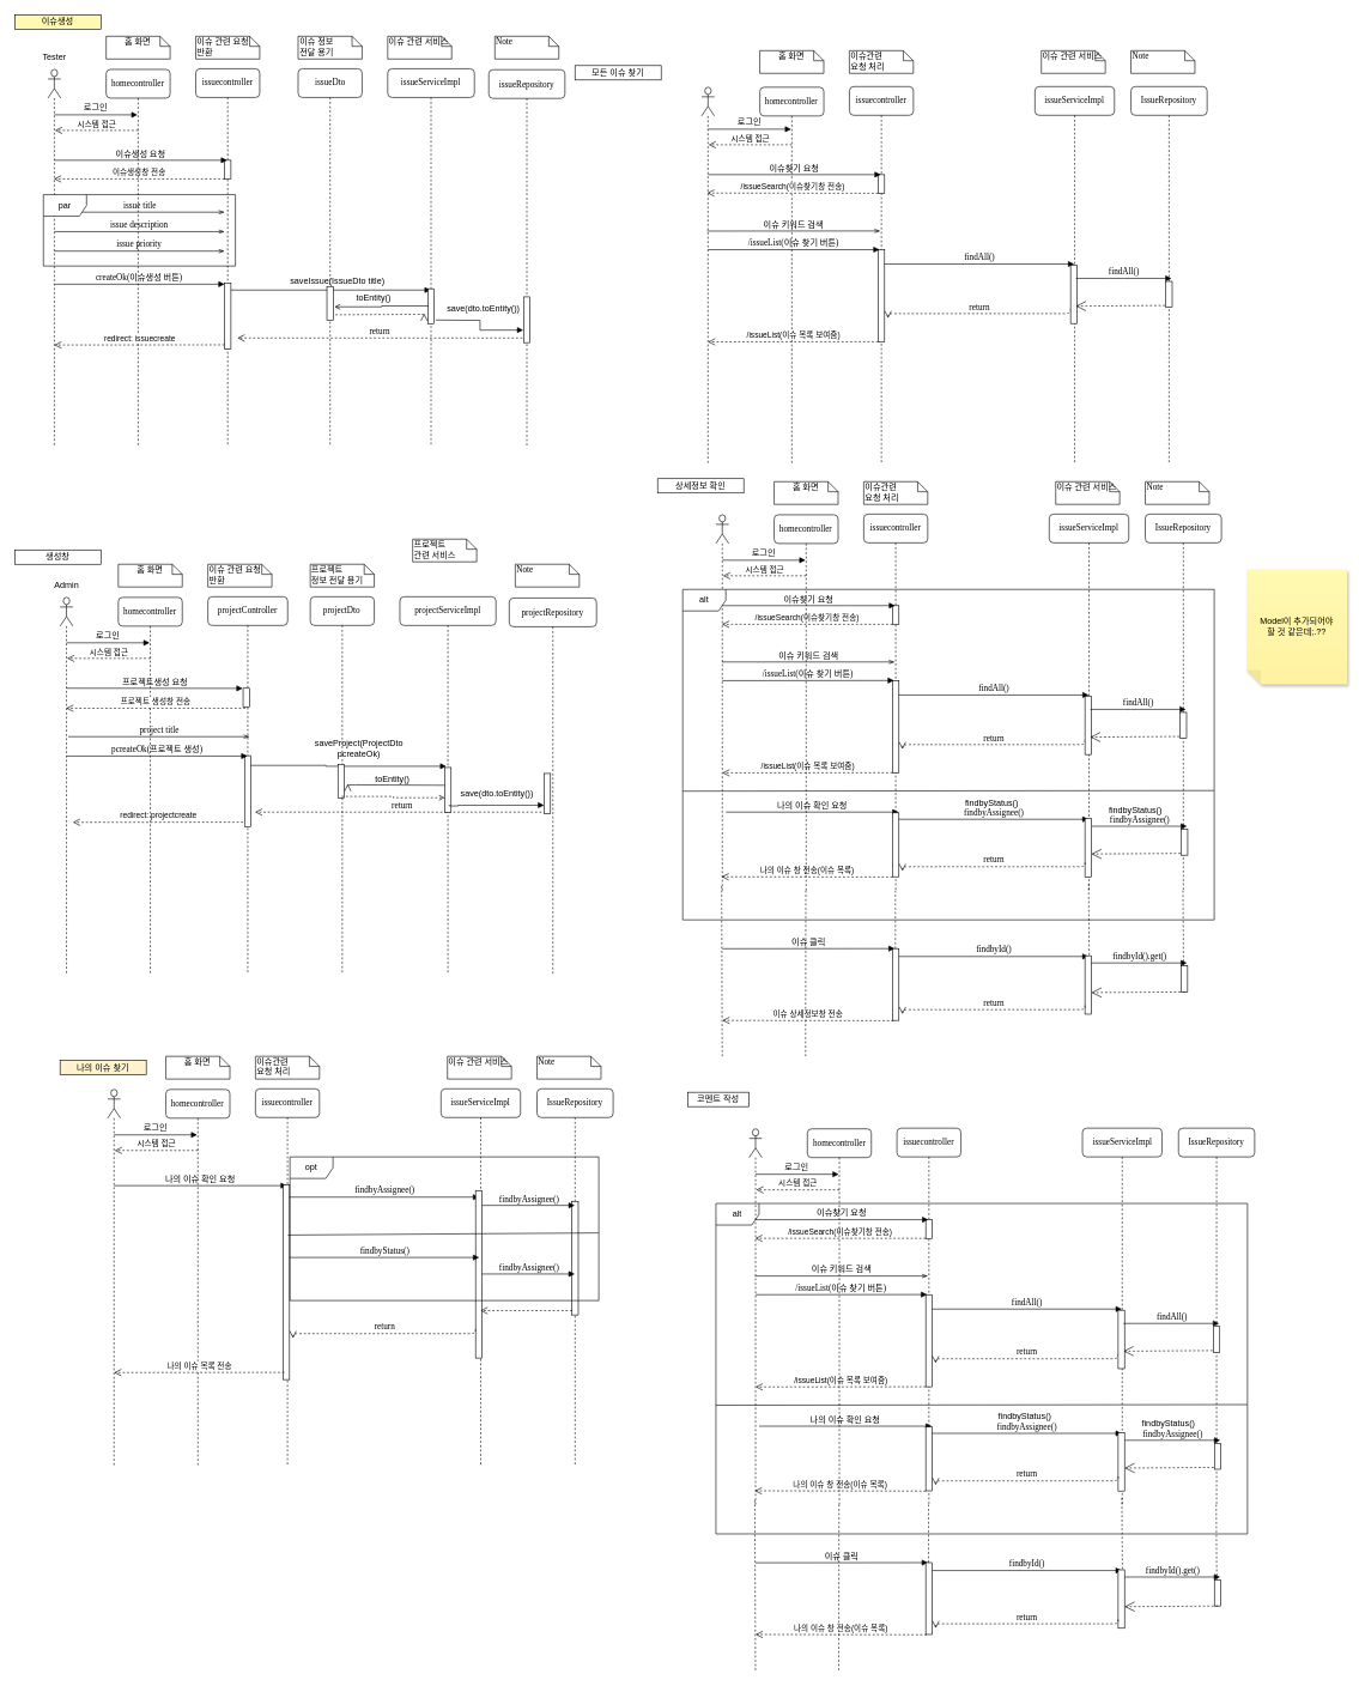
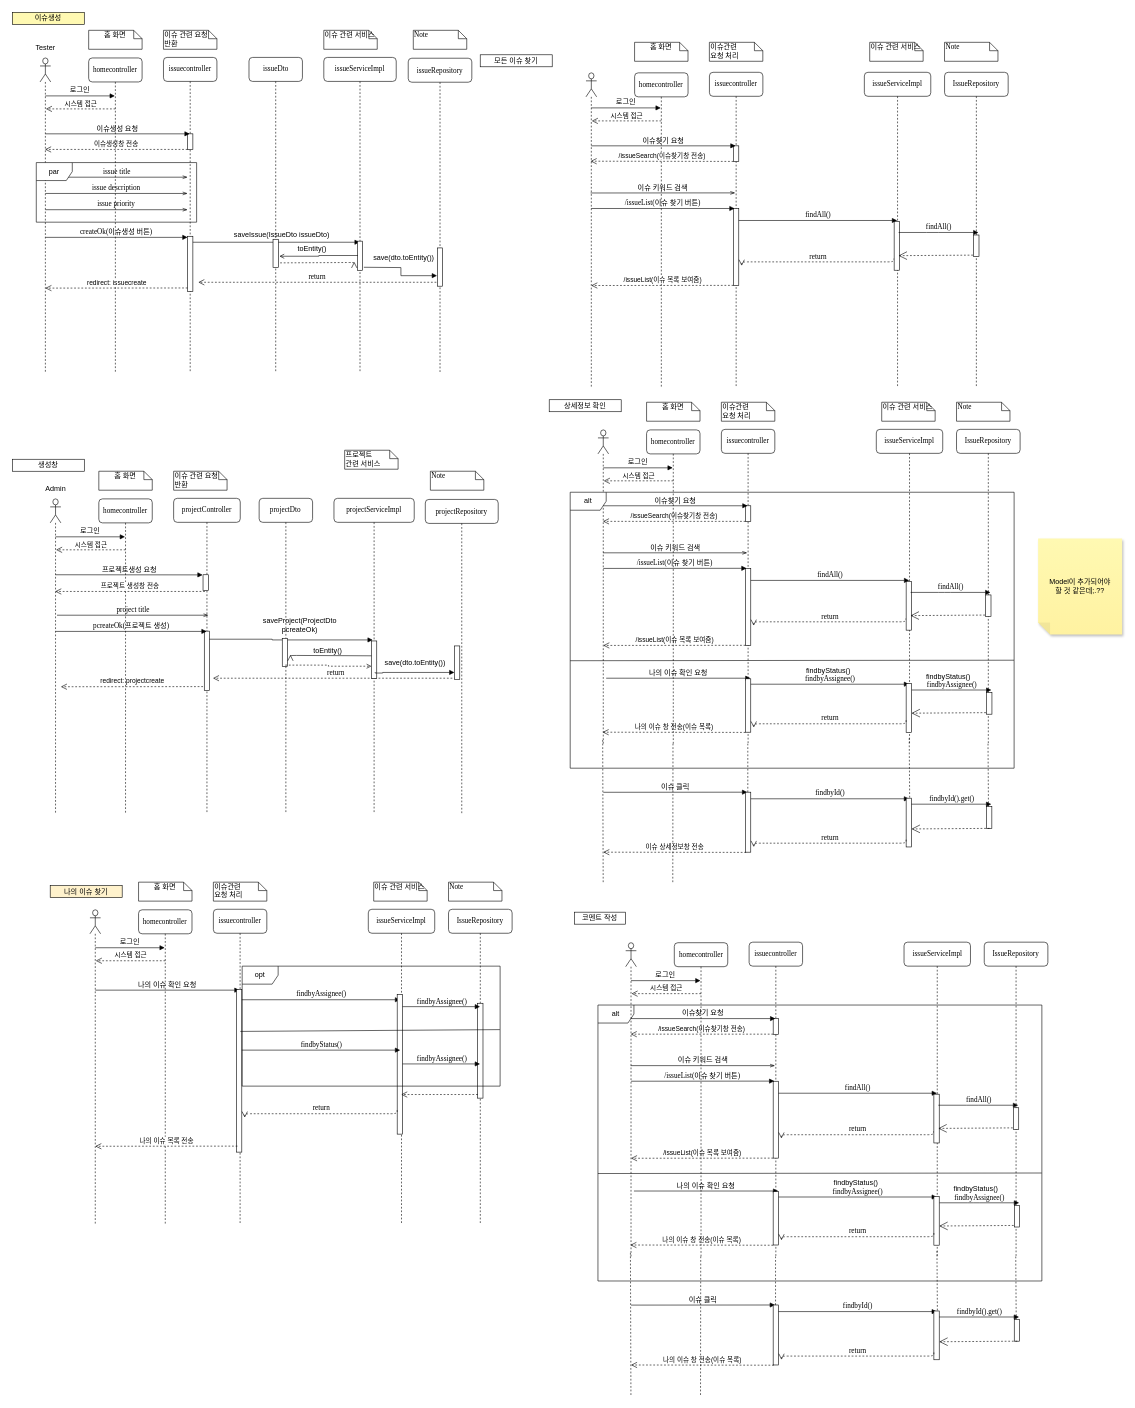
- <mxCell id="69" value="&lt;div&gt;이슈 정보&lt;/div&gt;&lt;div&gt;전달 용기&lt;br&gt;&lt;/div&gt;" style="shape=note;whiteSpace=wrap;html=1;size=14;verticalAlign=top;align=left;spacingTop=-6;rounded=0;shadow=0;comic=0;labelBackgroundColor=none;strokeWidth=1;fontFamily=Verdana;fontSize=12" parent="49" vertex="1"><mxGeometry x="354.555" width="89.084" height="31.622" as="geometry" /></mxCell>
- <mxCell id="60" value="saveIssue(IssueDto title)" style="text;strokeColor=none;align=center;fillColor=none;html=1;verticalAlign=middle;whiteSpace=wrap;rounded=0;" vertex="1" parent="59"><mxGeometry x="36.524" y="-1.807" width="169.26" height="18.07" as="geometry" /></mxCell>
+ <mxCell id="60" value="saveIssue(IssueDto issueDto)" style="text;strokeColor=none;align=center;fillColor=none;html=1;verticalAlign=middle;whiteSpace=wrap;rounded=0;" vertex="1" parent="59"><mxGeometry x="36.524" y="-1.807" width="169.26" height="18.07" as="geometry" /></mxCell>
- <mxCell id="32" value="프로젝트&lt;br&gt; 정보 전달 용기" style="shape=note;whiteSpace=wrap;html=1;size=14;verticalAlign=top;align=left;spacingTop=-6;rounded=0;shadow=0;comic=0;labelBackgroundColor=none;strokeWidth=1;fontFamily=Verdana;fontSize=12" vertex="1" parent="1"><mxGeometry x="431.485" y="785" width="89.084" height="31.622" as="geometry" /></mxCell>
- <mxCell id="239" value="Model이 추가되어야&lt;br&gt;할 것 같은데;.??" style="shape=note;whiteSpace=wrap;html=1;backgroundOutline=1;fontColor=#000000;darkOpacity=0.05;fillColor=#FFF9B2;strokeColor=none;fillStyle=solid;direction=west;gradientDirection=north;gradientColor=#FFF2A1;shadow=1;size=20;pointerEvents=1;" vertex="1" parent="1"><mxGeometry x="1735" y="792.18" width="140" height="160" as="geometry" /></mxCell>
+ <mxCell id="239" value="Model이 추가되어야&lt;br&gt;할 것 같은데;.??" style="shape=note;whiteSpace=wrap;html=1;backgroundOutline=1;fontColor=#000000;darkOpacity=0.05;fillColor=#FFF9B2;strokeColor=none;fillStyle=solid;direction=west;gradientDirection=north;gradientColor=#FFF2A1;shadow=1;size=20;pointerEvents=1;" vertex="1" parent="1"><mxGeometry x="1730" y="897.18" width="140" height="160" as="geometry" /></mxCell>
